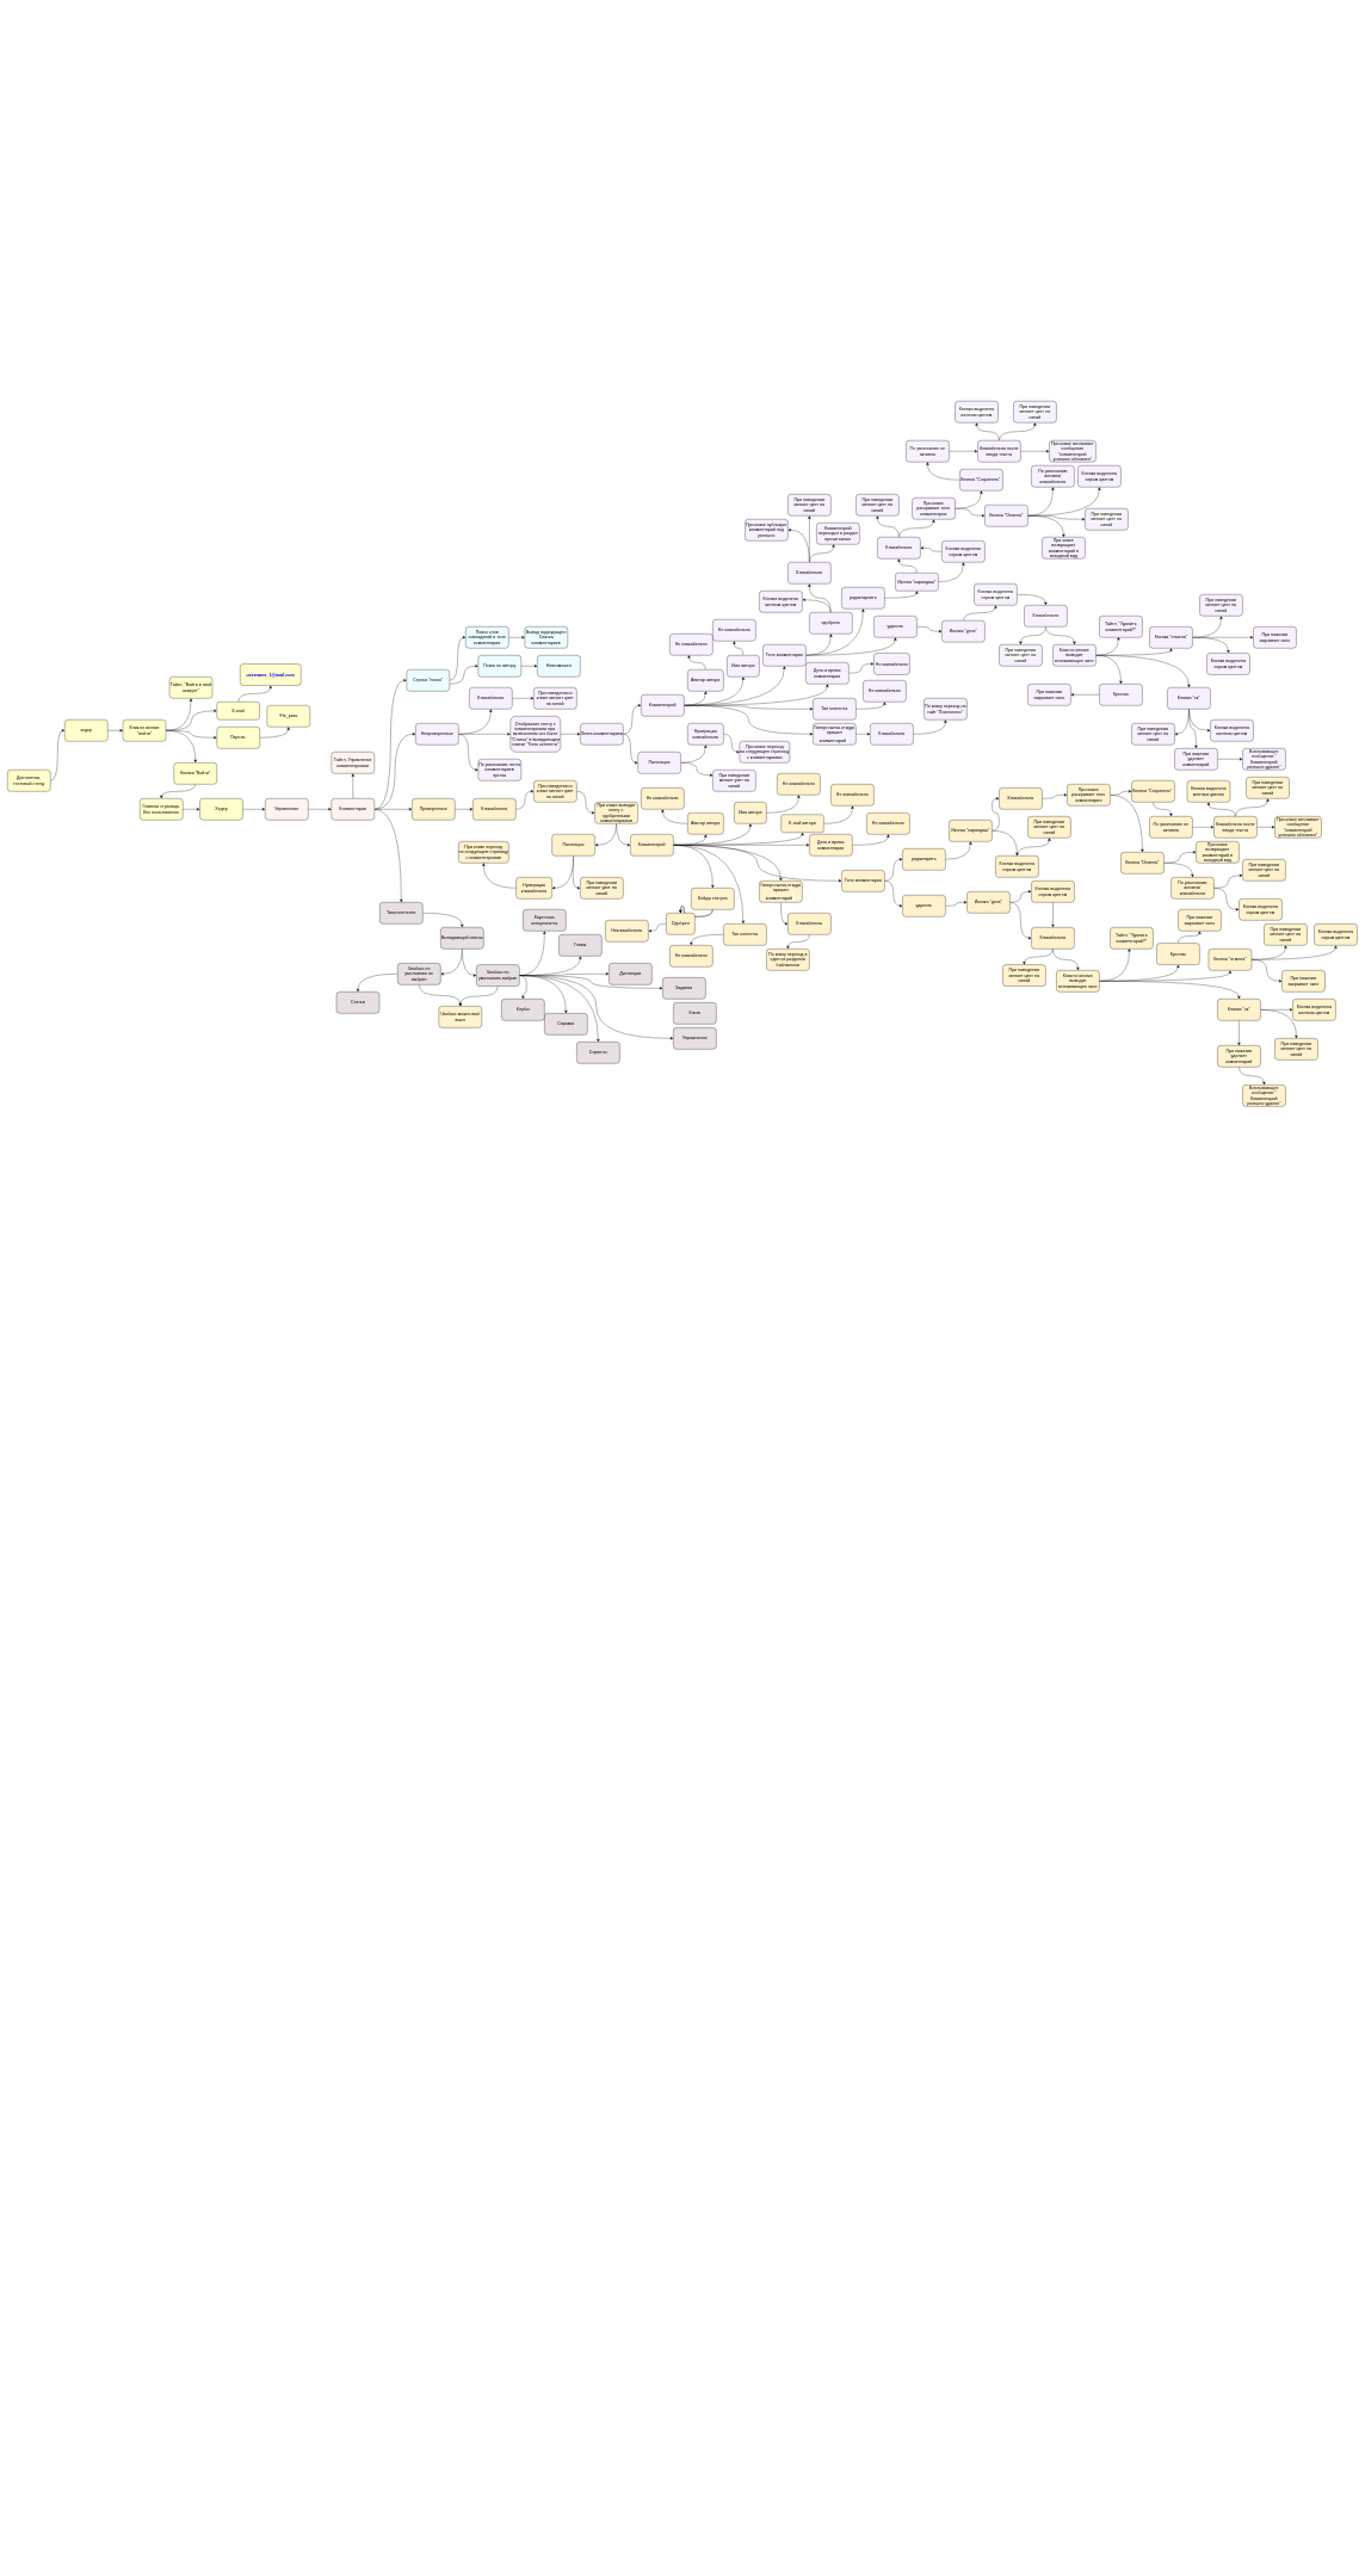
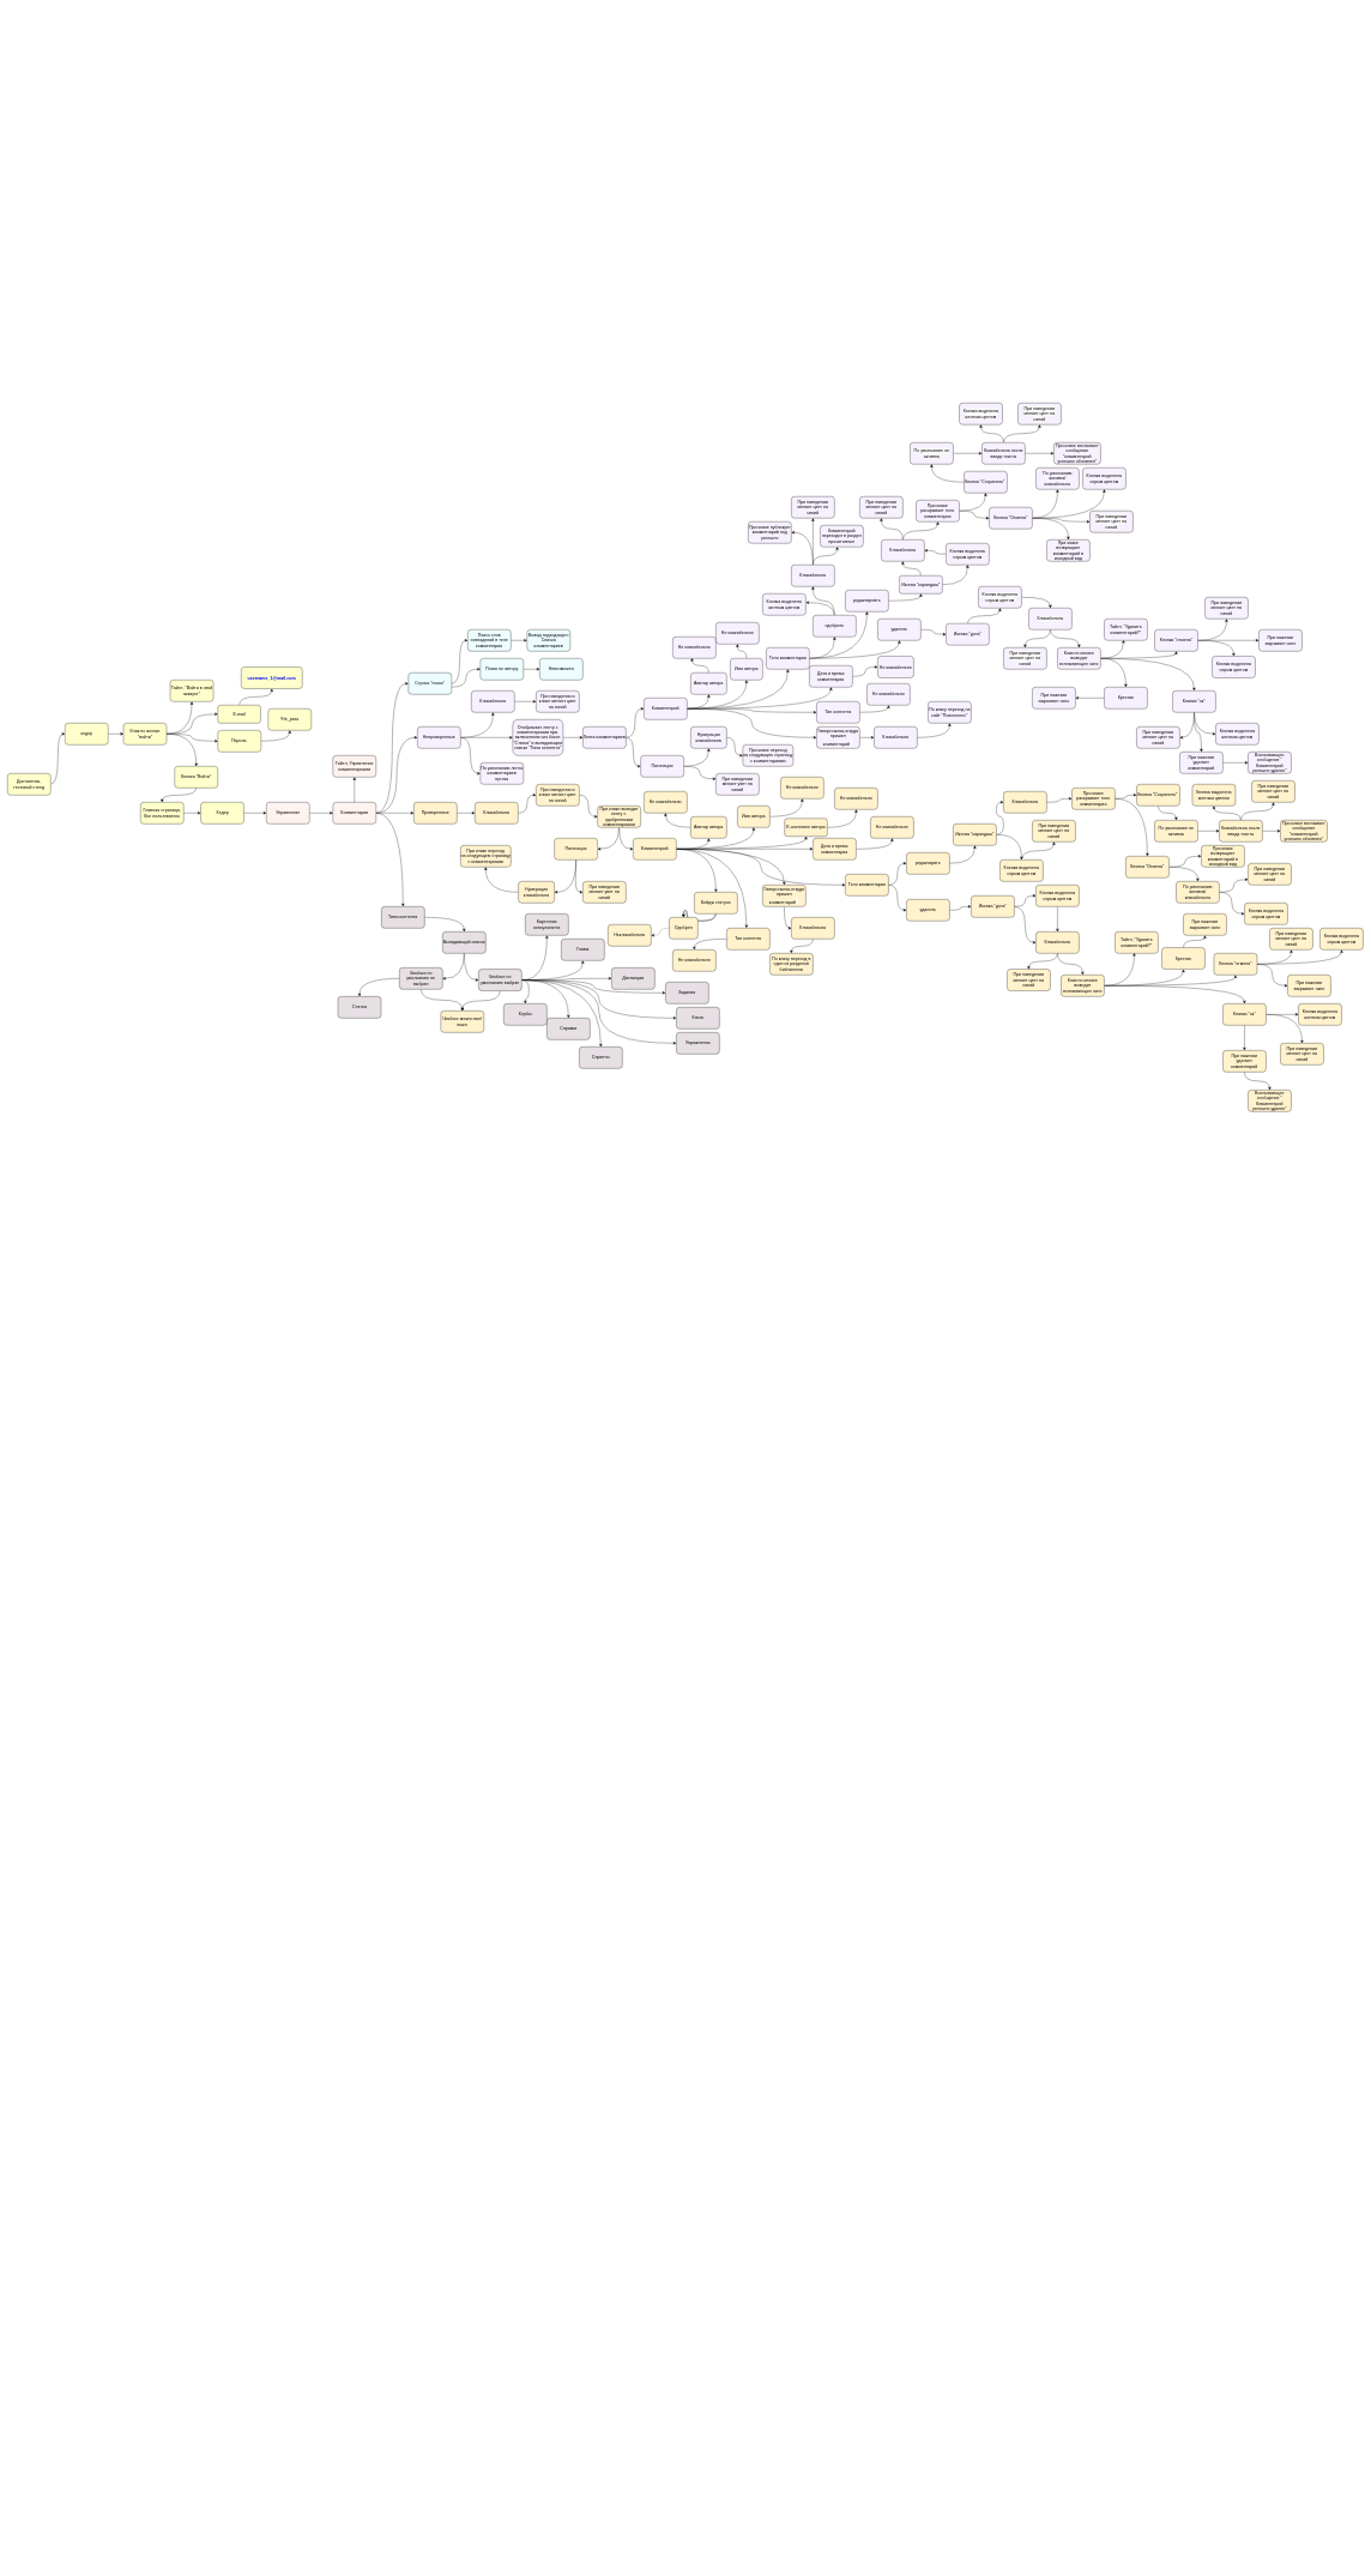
- <mxCell id="238" value="E-mail автора" style="rounded=1;whiteSpace=wrap;html=1;fillColor=#FFF2CC;" parent="1" vertex="1"><mxGeometry x="2181" y="2275" width="119" height="50" as="geometry" /></mxCell>
+ <mxCell id="238" value="E-username автора" style="rounded=1;whiteSpace=wrap;html=1;fillColor=#FFF2CC;" parent="1" vertex="1"><mxGeometry x="2181" y="2275" width="119" height="50" as="geometry" /></mxCell>
- <mxCell id="242" style="edgeStyle=orthogonalEdgeStyle;curved=1;rounded=0;orthogonalLoop=1;jettySize=auto;html=1;fillColor=#FFF2CC;" parent="1" source="243" target="244" edge="1"><mxGeometry relative="1" as="geometry" /></mxCell>
+ <mxCell id="242" style="edgeStyle=orthogonalEdgeStyle;curved=1;rounded=0;orthogonalLoop=1;jettySize=auto;html=1;fillColor=#FFF2CC;dashed=1;" parent="1" source="243" target="244" edge="1"><mxGeometry relative="1" as="geometry" /></mxCell>
+ <mxCell id="43" style="edgeStyle=orthogonalEdgeStyle;curved=1;rounded=0;orthogonalLoop=1;jettySize=auto;html=1;entryX=0;entryY=0.5;entryDx=0;entryDy=0;" parent="1" source="50" target="52" edge="1"><mxGeometry relative="1" as="geometry" /></mxCell>
